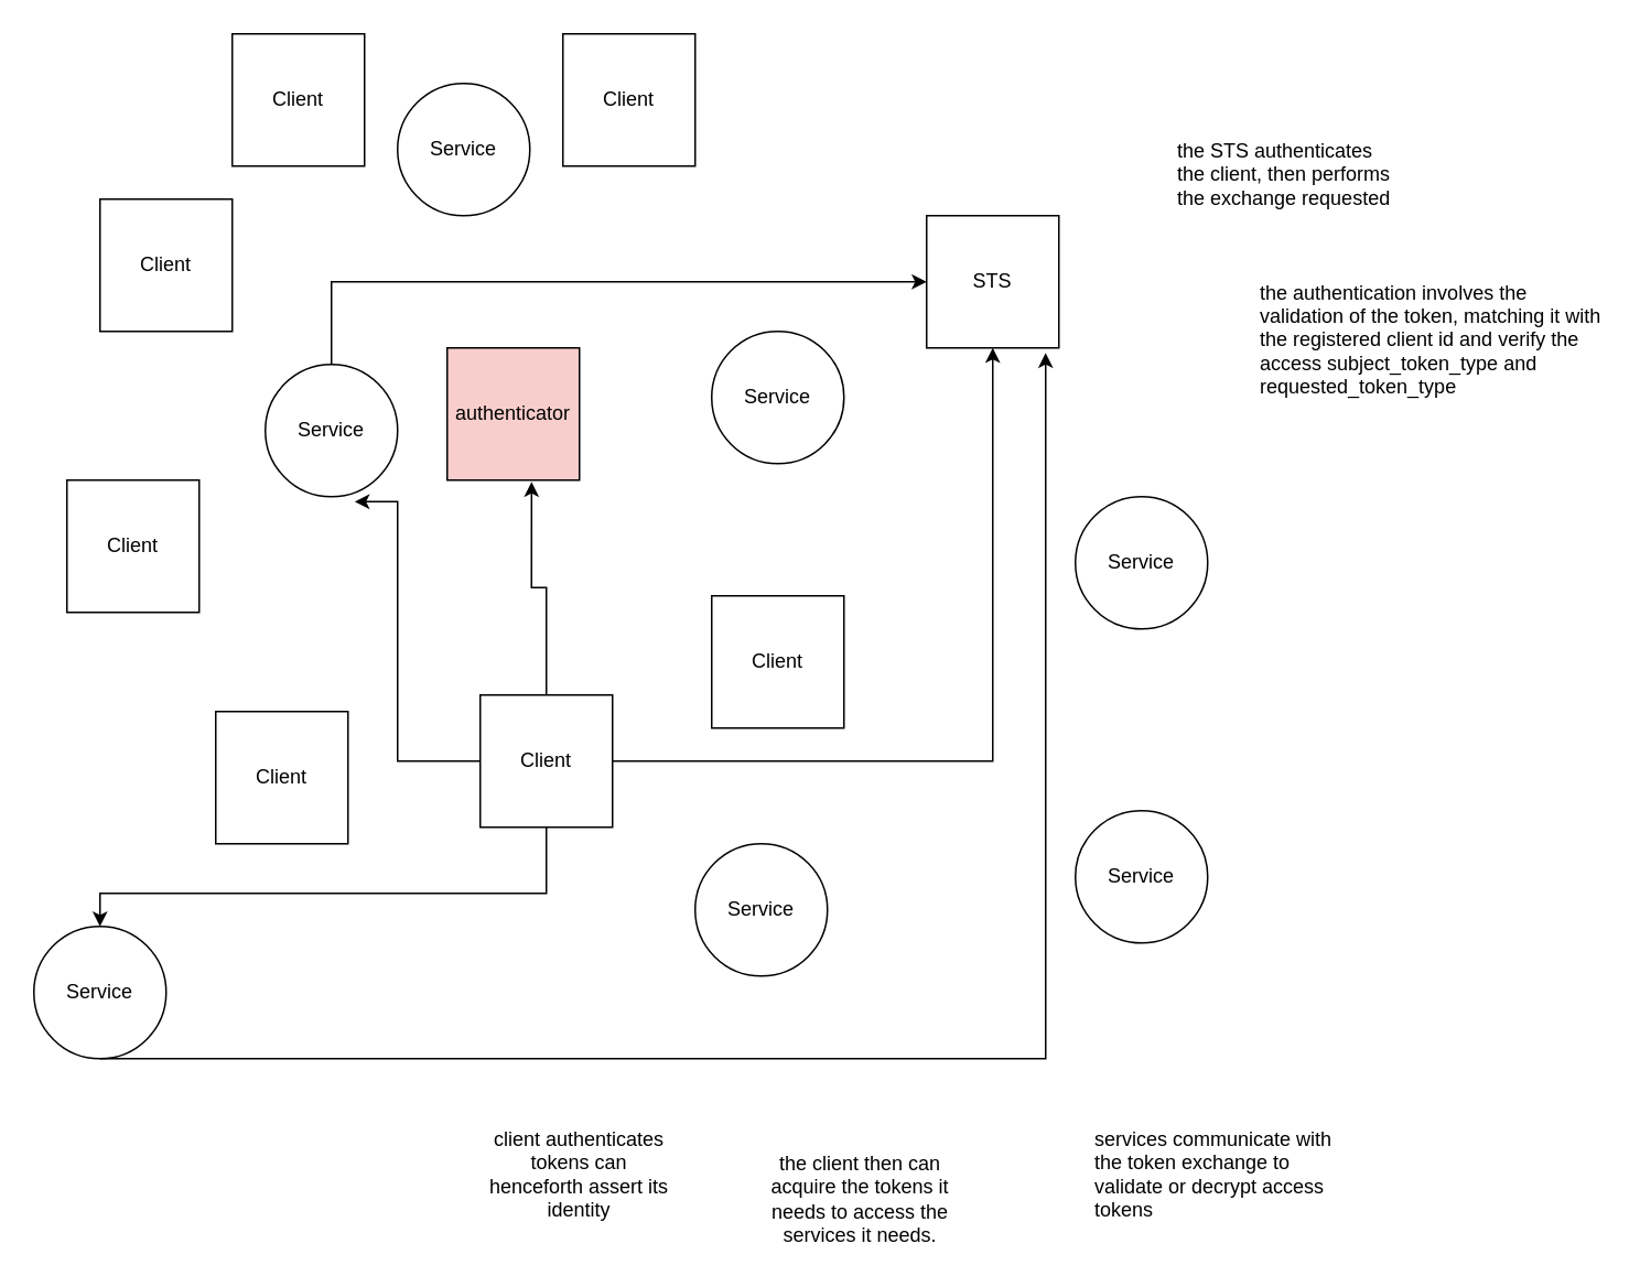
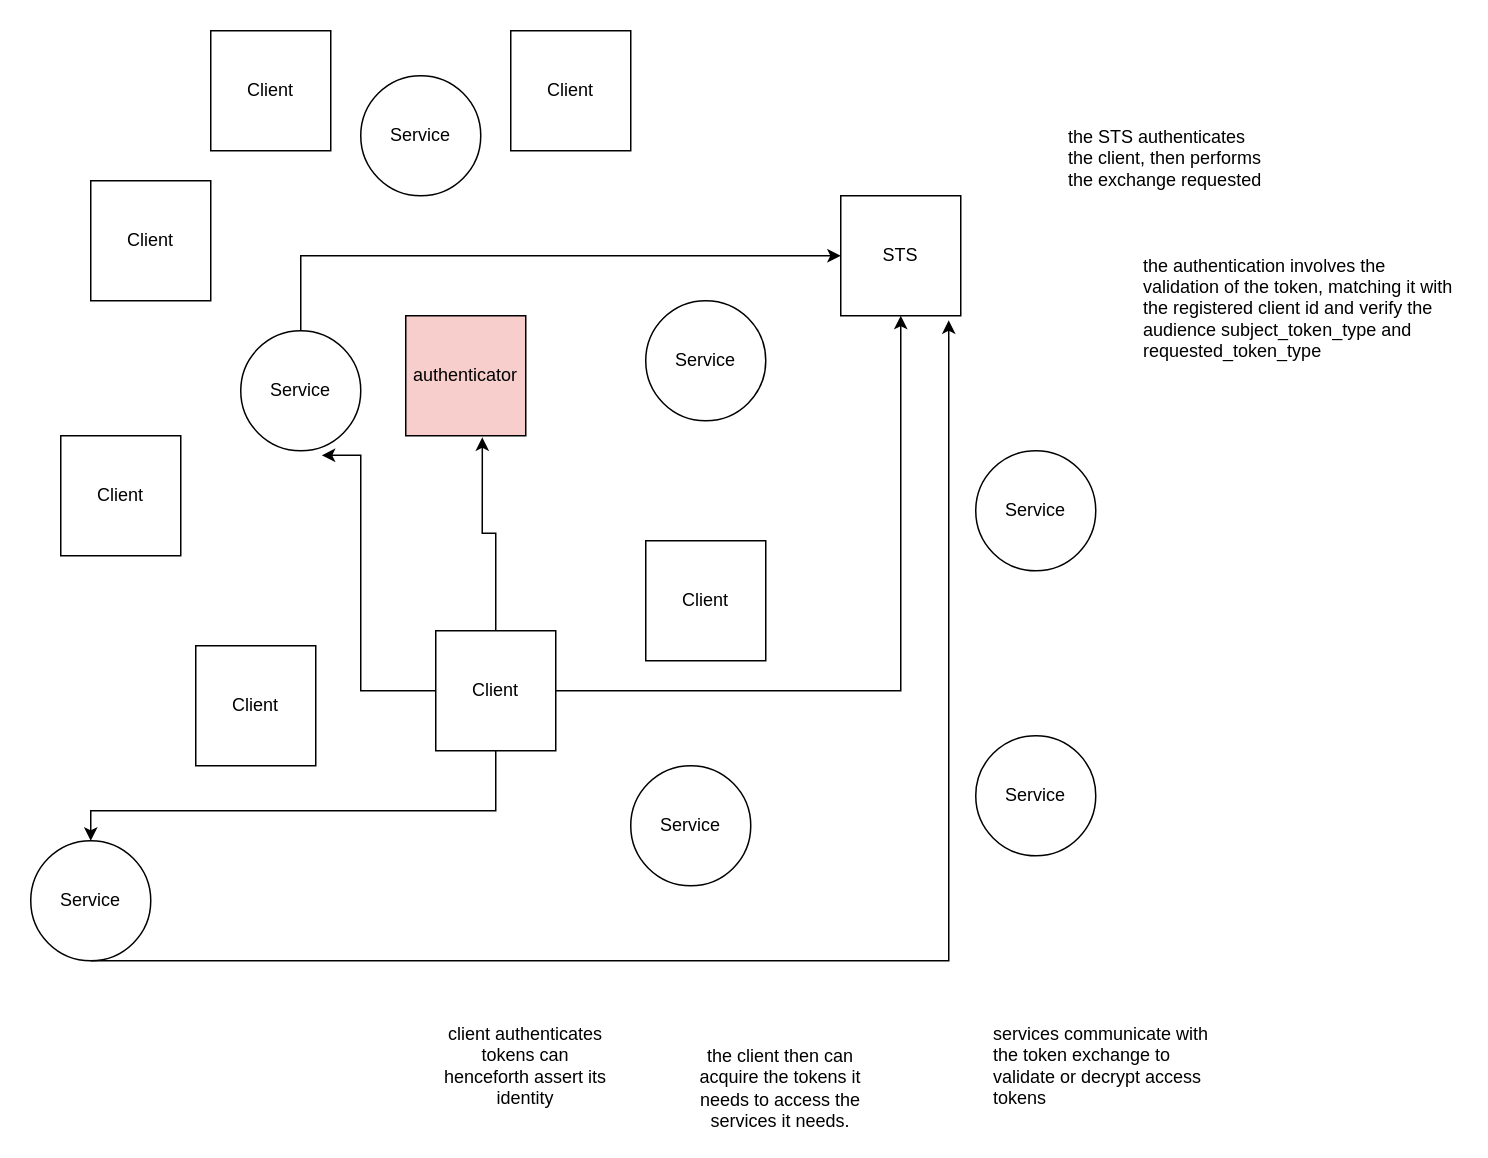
- <mxCell id="28" value="the authentication involves the validation of the token, matching it with the registered client id and verify the access subject_token_type and requested_token_type" style="text;html=1;strokeColor=none;fillColor=none;align=left;verticalAlign=middle;whiteSpace=wrap;rounded=0;" vertex="1" parent="1"><mxGeometry x="760" y="190" width="210" height="30" as="geometry" /></mxCell>
+ <mxCell id="28" value="the authentication involves the validation of the token, matching it with the registered client id and verify the audience subject_token_type and requested_token_type" style="text;html=1;strokeColor=none;fillColor=none;align=left;verticalAlign=middle;whiteSpace=wrap;rounded=0;" vertex="1" parent="1"><mxGeometry x="760" y="190" width="210" height="30" as="geometry" /></mxCell>
